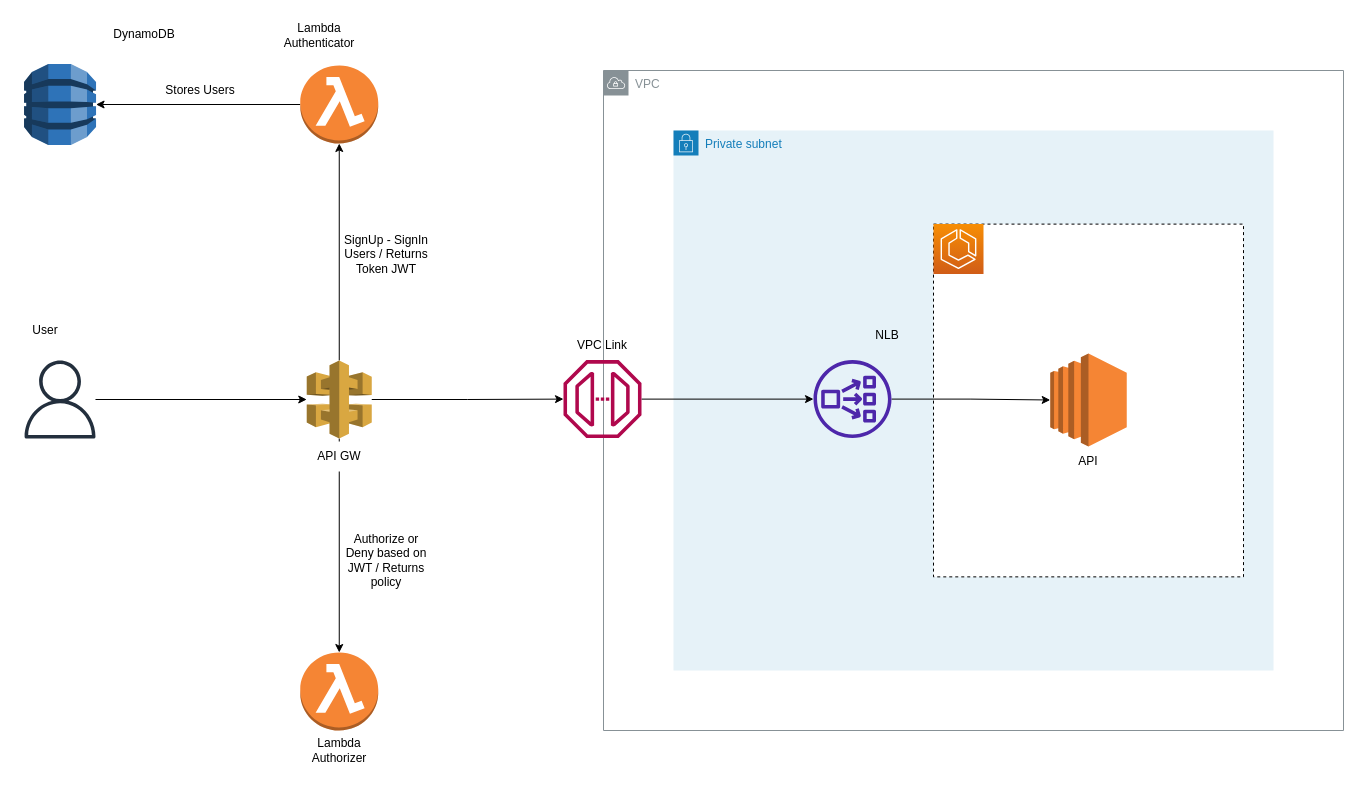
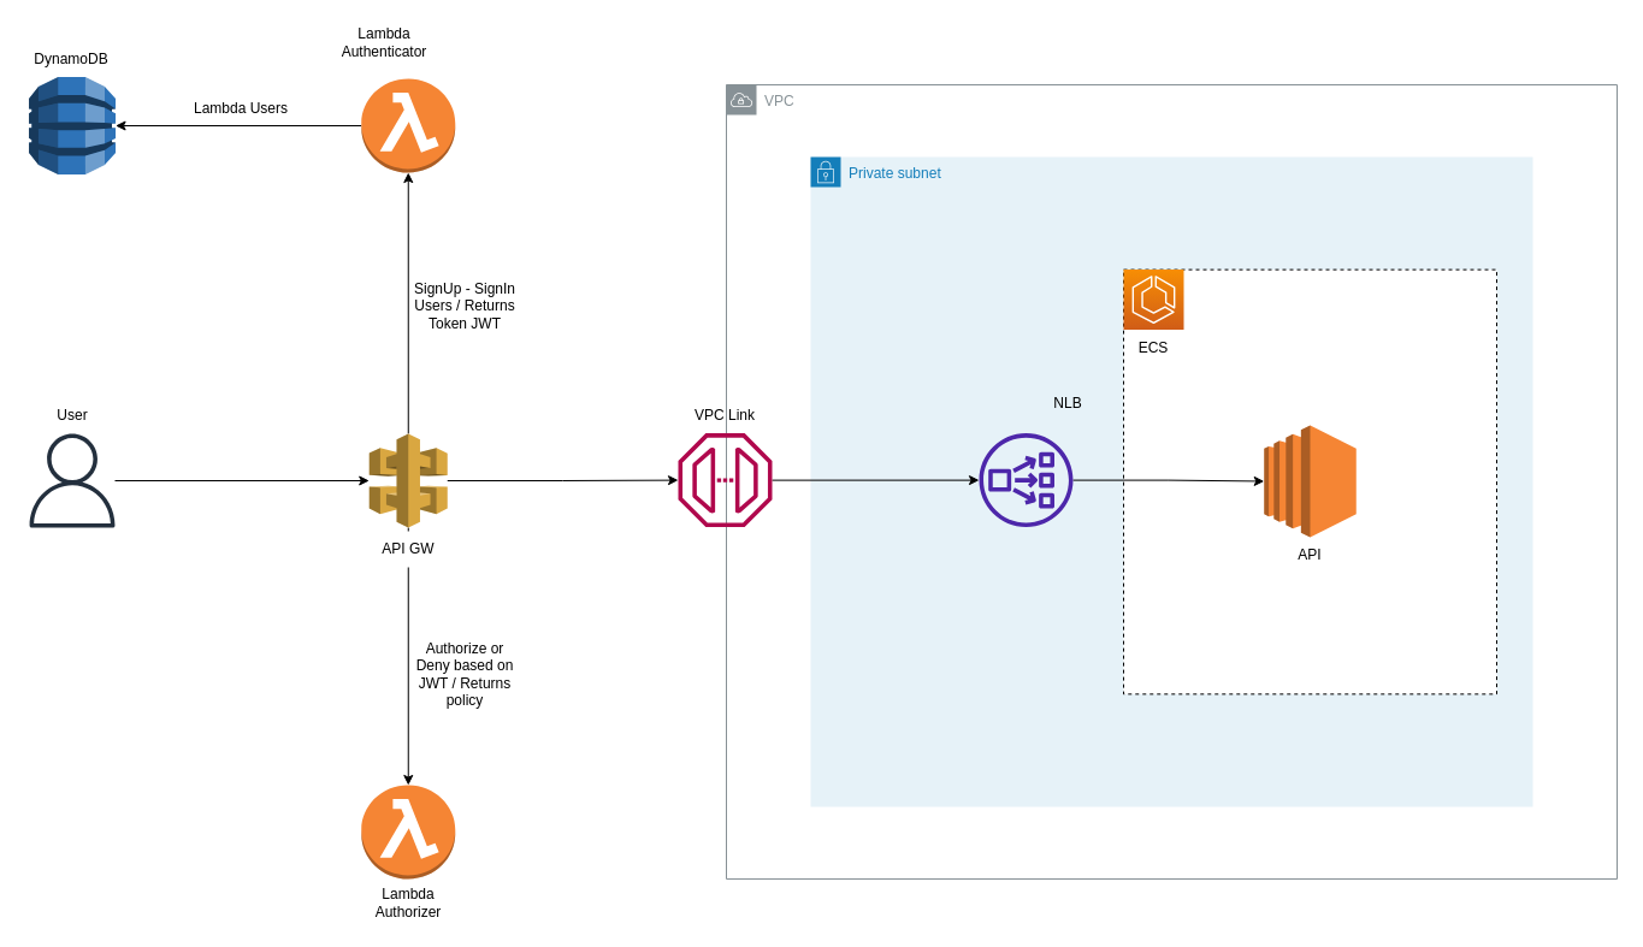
- <mxCell id="30" value="DynamoDB" style="text;html=1;strokeColor=none;fillColor=none;align=center;verticalAlign=middle;whiteSpace=wrap;rounded=0;" vertex="1" parent="1"><mxGeometry x="112.42" y="18.5" width="64.25" height="30" as="geometry" /></mxCell>
+ <mxCell id="30" value="DynamoDB" style="text;html=1;strokeColor=none;fillColor=none;align=center;verticalAlign=middle;whiteSpace=wrap;rounded=0;" vertex="1" parent="1"><mxGeometry x="27.42" y="33.5" width="64.25" height="30" as="geometry" /></mxCell>
- <mxCell id="31" value="Stores Users" style="text;html=1;strokeColor=none;fillColor=none;align=center;verticalAlign=middle;whiteSpace=wrap;rounded=0;" vertex="1" parent="1"><mxGeometry x="153" y="75" width="94" height="29.88" as="geometry" /></mxCell>
+ <mxCell id="31" value="Lambda Users" style="text;html=1;strokeColor=none;fillColor=none;align=center;verticalAlign=middle;whiteSpace=wrap;rounded=0;" vertex="1" parent="1"><mxGeometry x="153" y="75" width="94" height="29.88" as="geometry" /></mxCell>
+ <mxCell id="7" value="ECS" style="text;html=1;strokeColor=none;fillColor=none;align=center;verticalAlign=middle;whiteSpace=wrap;rounded=0;" vertex="1" parent="1"><mxGeometry x="933" y="273.62" width="50" height="31.38" as="geometry" /></mxCell>
- <mxCell id="18" value="User" style="text;html=1;strokeColor=none;fillColor=none;align=center;verticalAlign=middle;whiteSpace=wrap;rounded=0;" vertex="1" parent="1"><mxGeometry x="14.55" y="314.62" width="60" height="30" as="geometry" /></mxCell>
+ <mxCell id="18" value="User" style="text;html=1;strokeColor=none;fillColor=none;align=center;verticalAlign=middle;whiteSpace=wrap;rounded=0;" vertex="1" parent="1"><mxGeometry x="29.55" y="329.62" width="60" height="30" as="geometry" /></mxCell>
